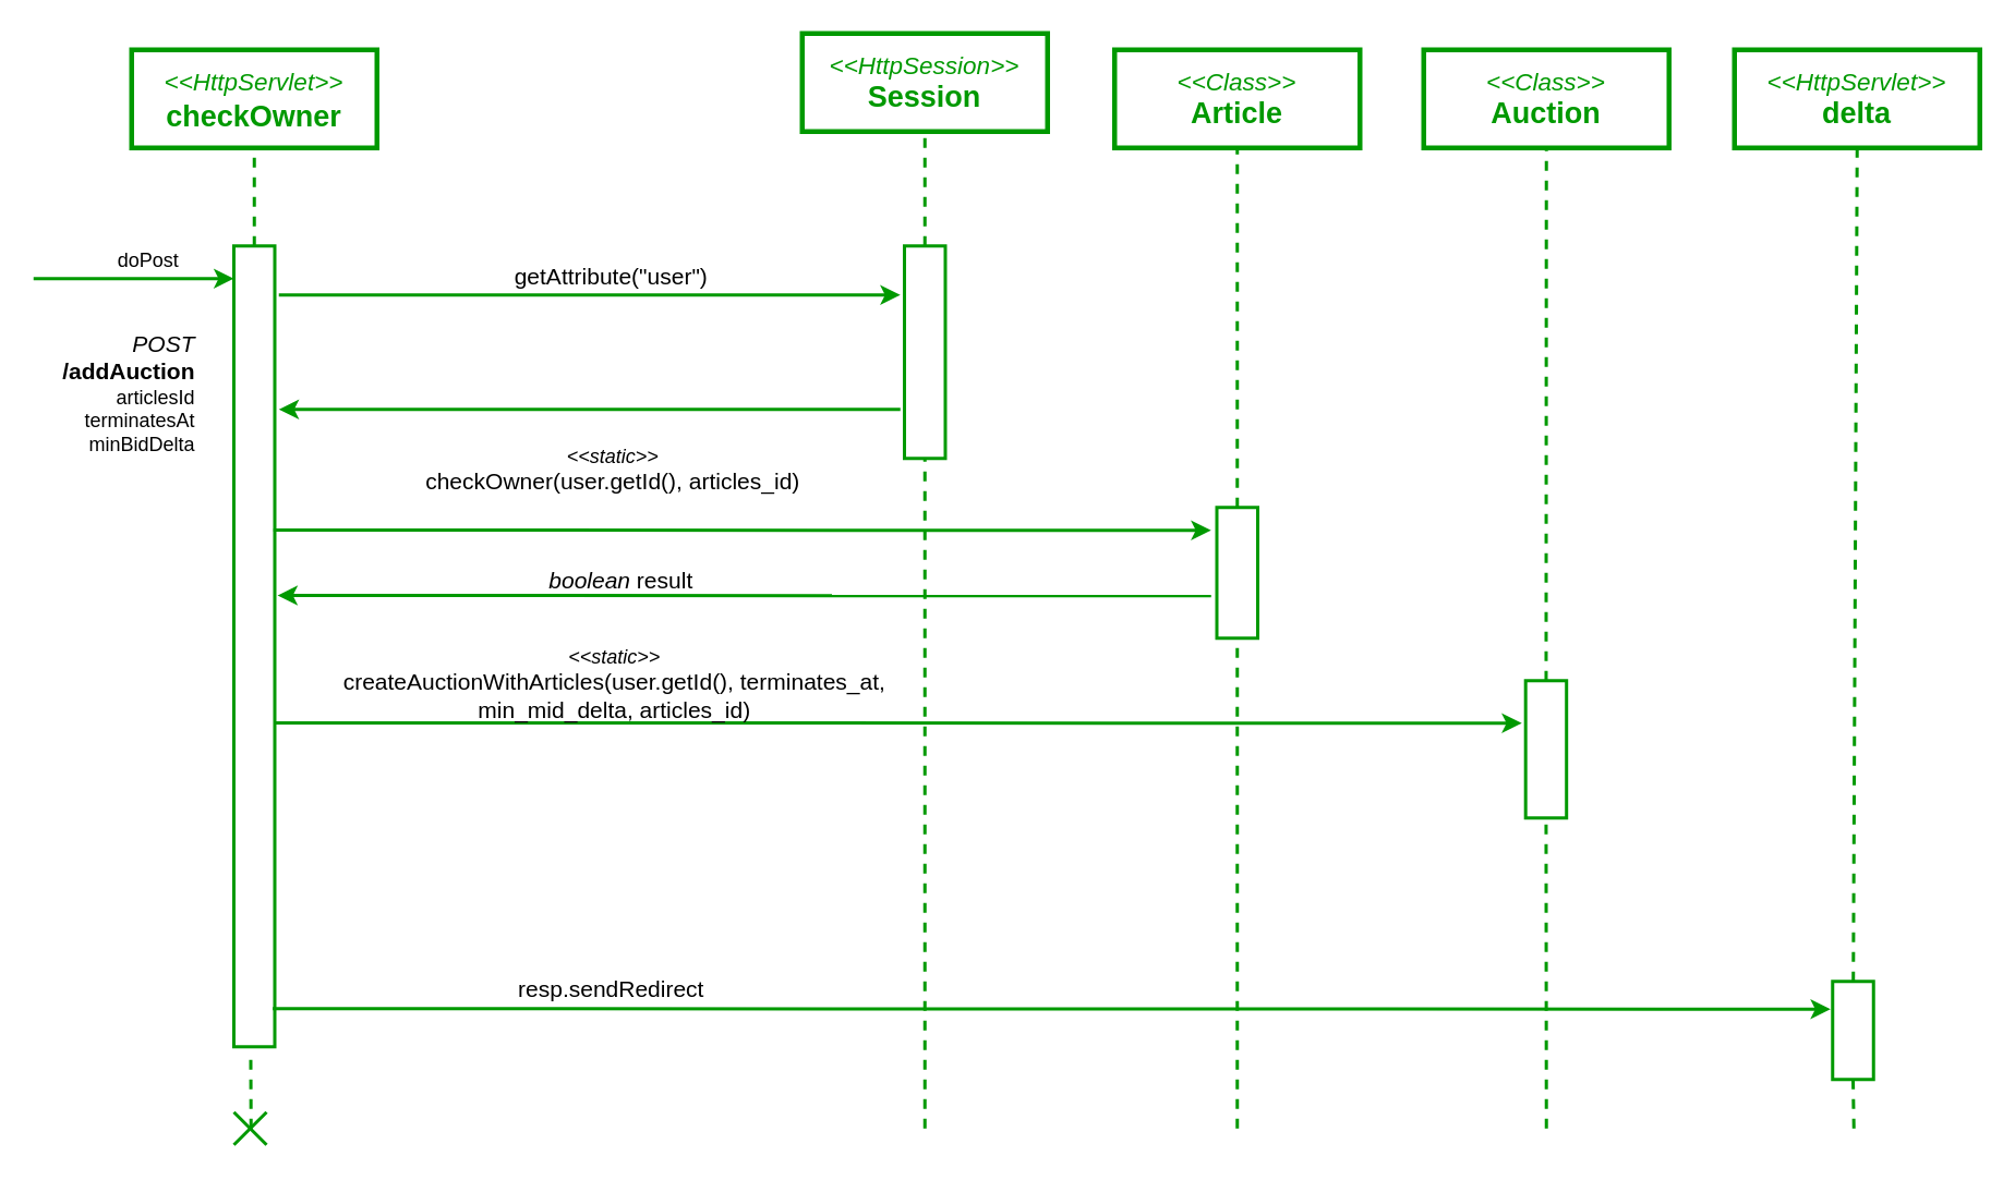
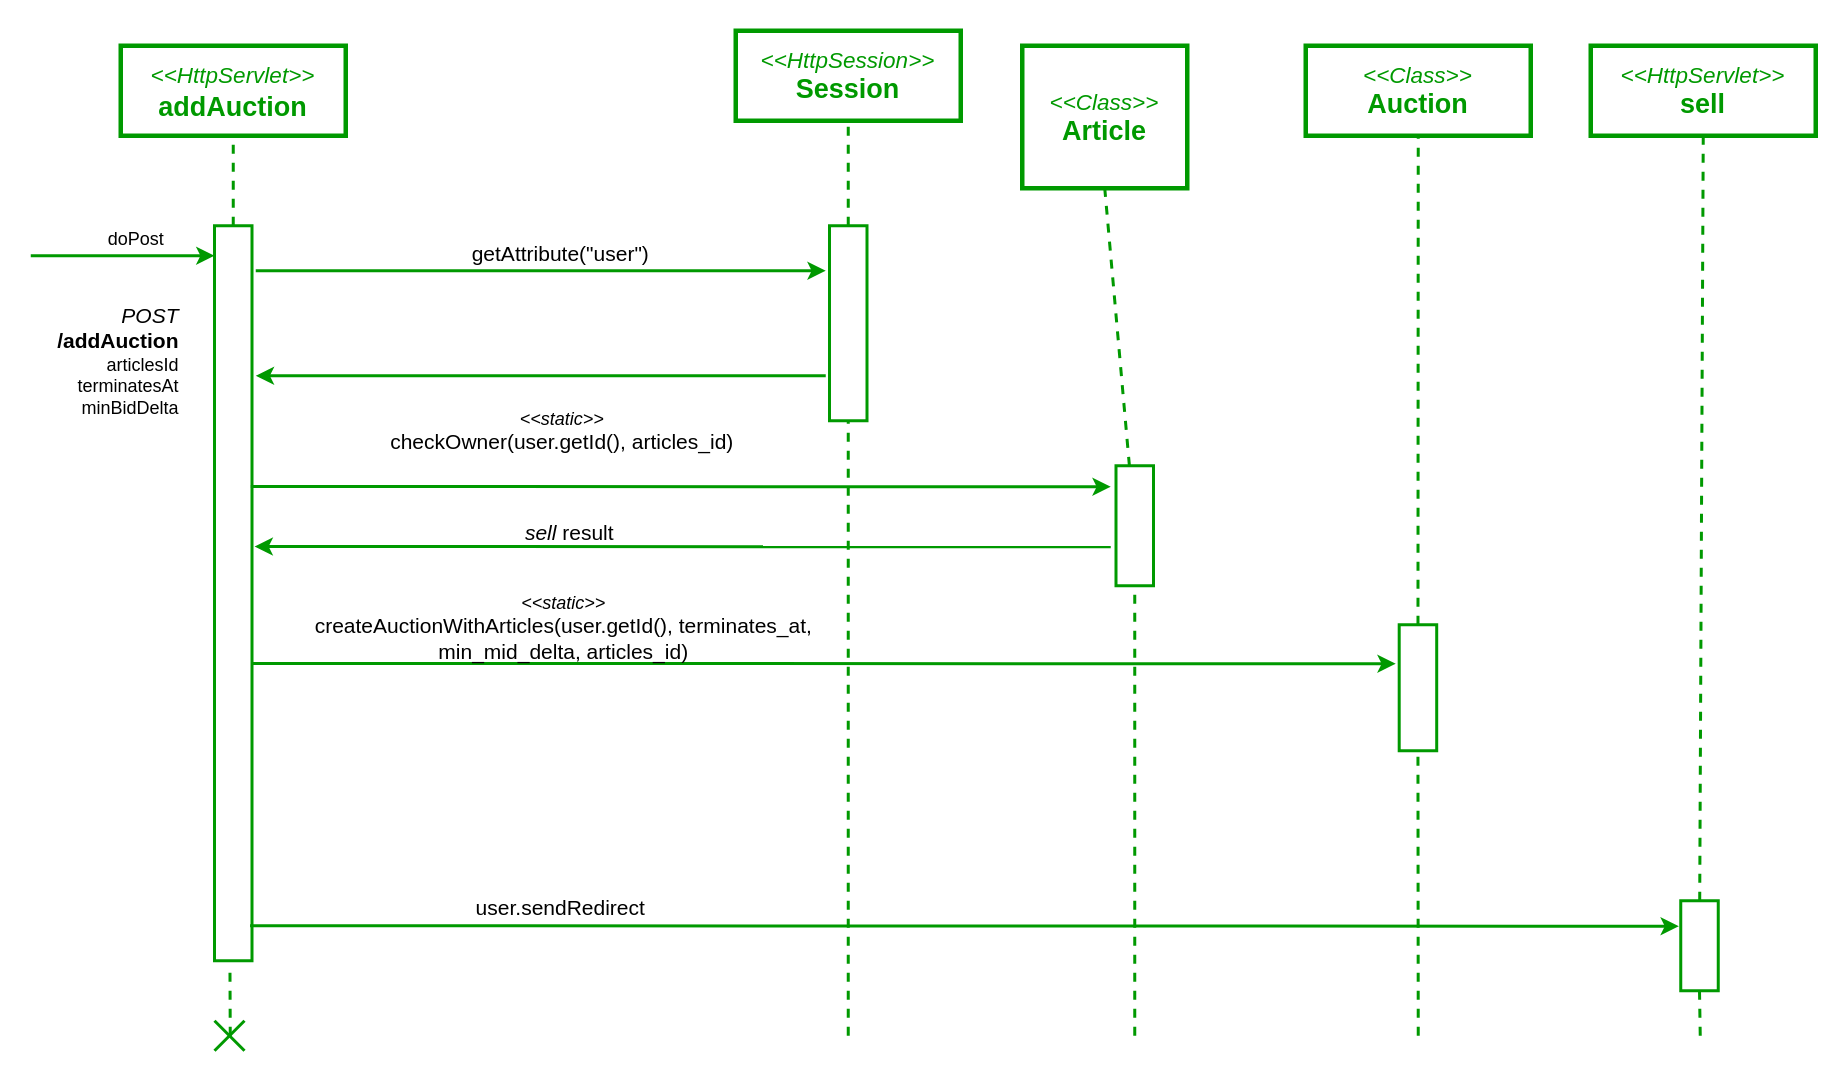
- <mxCell id="2" value="&lt;i style=&quot;border-color: var(--border-color); color: rgb(0, 153, 0);&quot;&gt;&lt;font style=&quot;border-color: var(--border-color); font-size: 15px;&quot;&gt;&amp;lt;&amp;lt;HttpServlet&amp;gt;&amp;gt;&lt;/font&gt;&lt;/i&gt;&lt;font color=&quot;#009900&quot; style=&quot;&quot;&gt;&lt;b style=&quot;font-size: 18px;&quot;&gt;&lt;br&gt;checkOwner&lt;/b&gt;&lt;/font&gt;" style="rounded=0;whiteSpace=wrap;html=1;strokeWidth=3;fillColor=default;strokeColor=#009900;" parent="1" vertex="1"><mxGeometry x="80" y="30" width="150" height="60" as="geometry" /></mxCell>
+ <mxCell id="2" value="&lt;i style=&quot;border-color: var(--border-color); color: rgb(0, 153, 0);&quot;&gt;&lt;font style=&quot;border-color: var(--border-color); font-size: 15px;&quot;&gt;&amp;lt;&amp;lt;HttpServlet&amp;gt;&amp;gt;&lt;/font&gt;&lt;/i&gt;&lt;font color=&quot;#009900&quot; style=&quot;&quot;&gt;&lt;b style=&quot;font-size: 18px;&quot;&gt;&lt;br&gt;addAuction&lt;/b&gt;&lt;/font&gt;" style="rounded=0;whiteSpace=wrap;html=1;strokeWidth=3;fillColor=default;strokeColor=#009900;" parent="1" vertex="1"><mxGeometry x="80" y="30" width="150" height="60" as="geometry" /></mxCell>
- <mxCell id="31" value="&lt;font color=&quot;#009900&quot; style=&quot;&quot;&gt;&lt;i style=&quot;&quot;&gt;&lt;font style=&quot;font-size: 15px;&quot;&gt;&amp;lt;&amp;lt;Class&amp;gt;&amp;gt;&lt;/font&gt;&lt;/i&gt;&lt;br&gt;&lt;span style=&quot;font-size: 18px;&quot;&gt;&lt;b&gt;Article&lt;/b&gt;&lt;/span&gt;&lt;br&gt;&lt;/font&gt;" style="rounded=0;whiteSpace=wrap;html=1;strokeWidth=3;fillColor=default;strokeColor=#009900;" parent="1" vertex="1"><mxGeometry x="681" y="30" width="150" height="60" as="geometry" /></mxCell>
+ <mxCell id="31" value="&lt;font color=&quot;#009900&quot; style=&quot;&quot;&gt;&lt;i style=&quot;&quot;&gt;&lt;font style=&quot;font-size: 15px;&quot;&gt;&amp;lt;&amp;lt;Class&amp;gt;&amp;gt;&lt;/font&gt;&lt;/i&gt;&lt;br&gt;&lt;span style=&quot;font-size: 18px;&quot;&gt;&lt;b&gt;Article&lt;/b&gt;&lt;/span&gt;&lt;br&gt;&lt;/font&gt;" style="rounded=0;whiteSpace=wrap;html=1;strokeWidth=3;fillColor=default;strokeColor=#009900;" parent="1" vertex="1"><mxGeometry x="681" y="30" width="110" height="95" as="geometry" /></mxCell>
- <mxCell id="12" value="&lt;font color=&quot;#009900&quot; style=&quot;&quot;&gt;&lt;i style=&quot;&quot;&gt;&lt;font style=&quot;font-size: 15px;&quot;&gt;&amp;lt;&amp;lt;HttpServlet&amp;gt;&amp;gt;&lt;/font&gt;&lt;/i&gt;&lt;br&gt;&lt;b style=&quot;font-size: 18px;&quot;&gt;delta&lt;/b&gt;&lt;/font&gt;" style="rounded=0;whiteSpace=wrap;html=1;strokeWidth=3;fillColor=default;strokeColor=#009900;" parent="1" vertex="1"><mxGeometry x="1060" y="30" width="150" height="60" as="geometry" /></mxCell>
+ <mxCell id="12" value="&lt;font color=&quot;#009900&quot; style=&quot;&quot;&gt;&lt;i style=&quot;&quot;&gt;&lt;font style=&quot;font-size: 15px;&quot;&gt;&amp;lt;&amp;lt;HttpServlet&amp;gt;&amp;gt;&lt;/font&gt;&lt;/i&gt;&lt;br&gt;&lt;b style=&quot;font-size: 18px;&quot;&gt;sell&lt;/b&gt;&lt;/font&gt;" style="rounded=0;whiteSpace=wrap;html=1;strokeWidth=3;fillColor=default;strokeColor=#009900;" parent="1" vertex="1"><mxGeometry x="1060" y="30" width="150" height="60" as="geometry" /></mxCell>
- <mxCell id="38" value="&lt;font style=&quot;font-size: 14px;&quot;&gt;&lt;i&gt;boolean&lt;/i&gt; result&lt;/font&gt;" style="text;html=1;align=center;verticalAlign=middle;resizable=0;points=[];autosize=1;strokeColor=none;fillColor=none;" parent="1" vertex="1"><mxGeometry x="323.5" y="340" width="110" height="30" as="geometry" /></mxCell>
+ <mxCell id="38" value="&lt;font style=&quot;font-size: 14px;&quot;&gt;&lt;i&gt;sell&lt;/i&gt; result&lt;/font&gt;" style="text;html=1;align=center;verticalAlign=middle;resizable=0;points=[];autosize=1;strokeColor=none;fillColor=none;" parent="1" vertex="1"><mxGeometry x="323.5" y="340" width="110" height="30" as="geometry" /></mxCell>
- <mxCell id="17" value="&lt;font style=&quot;font-size: 14px;&quot;&gt;resp.sendRedirect&lt;/font&gt;" style="text;html=1;align=center;verticalAlign=middle;resizable=0;points=[];autosize=1;strokeColor=none;fillColor=none;" parent="1" vertex="1"><mxGeometry x="302.5" y="590" width="140" height="30" as="geometry" /></mxCell>
+ <mxCell id="17" value="&lt;font style=&quot;font-size: 14px;&quot;&gt;user.sendRedirect&lt;/font&gt;" style="text;html=1;align=center;verticalAlign=middle;resizable=0;points=[];autosize=1;strokeColor=none;fillColor=none;" parent="1" vertex="1"><mxGeometry x="302.5" y="590" width="140" height="30" as="geometry" /></mxCell>
